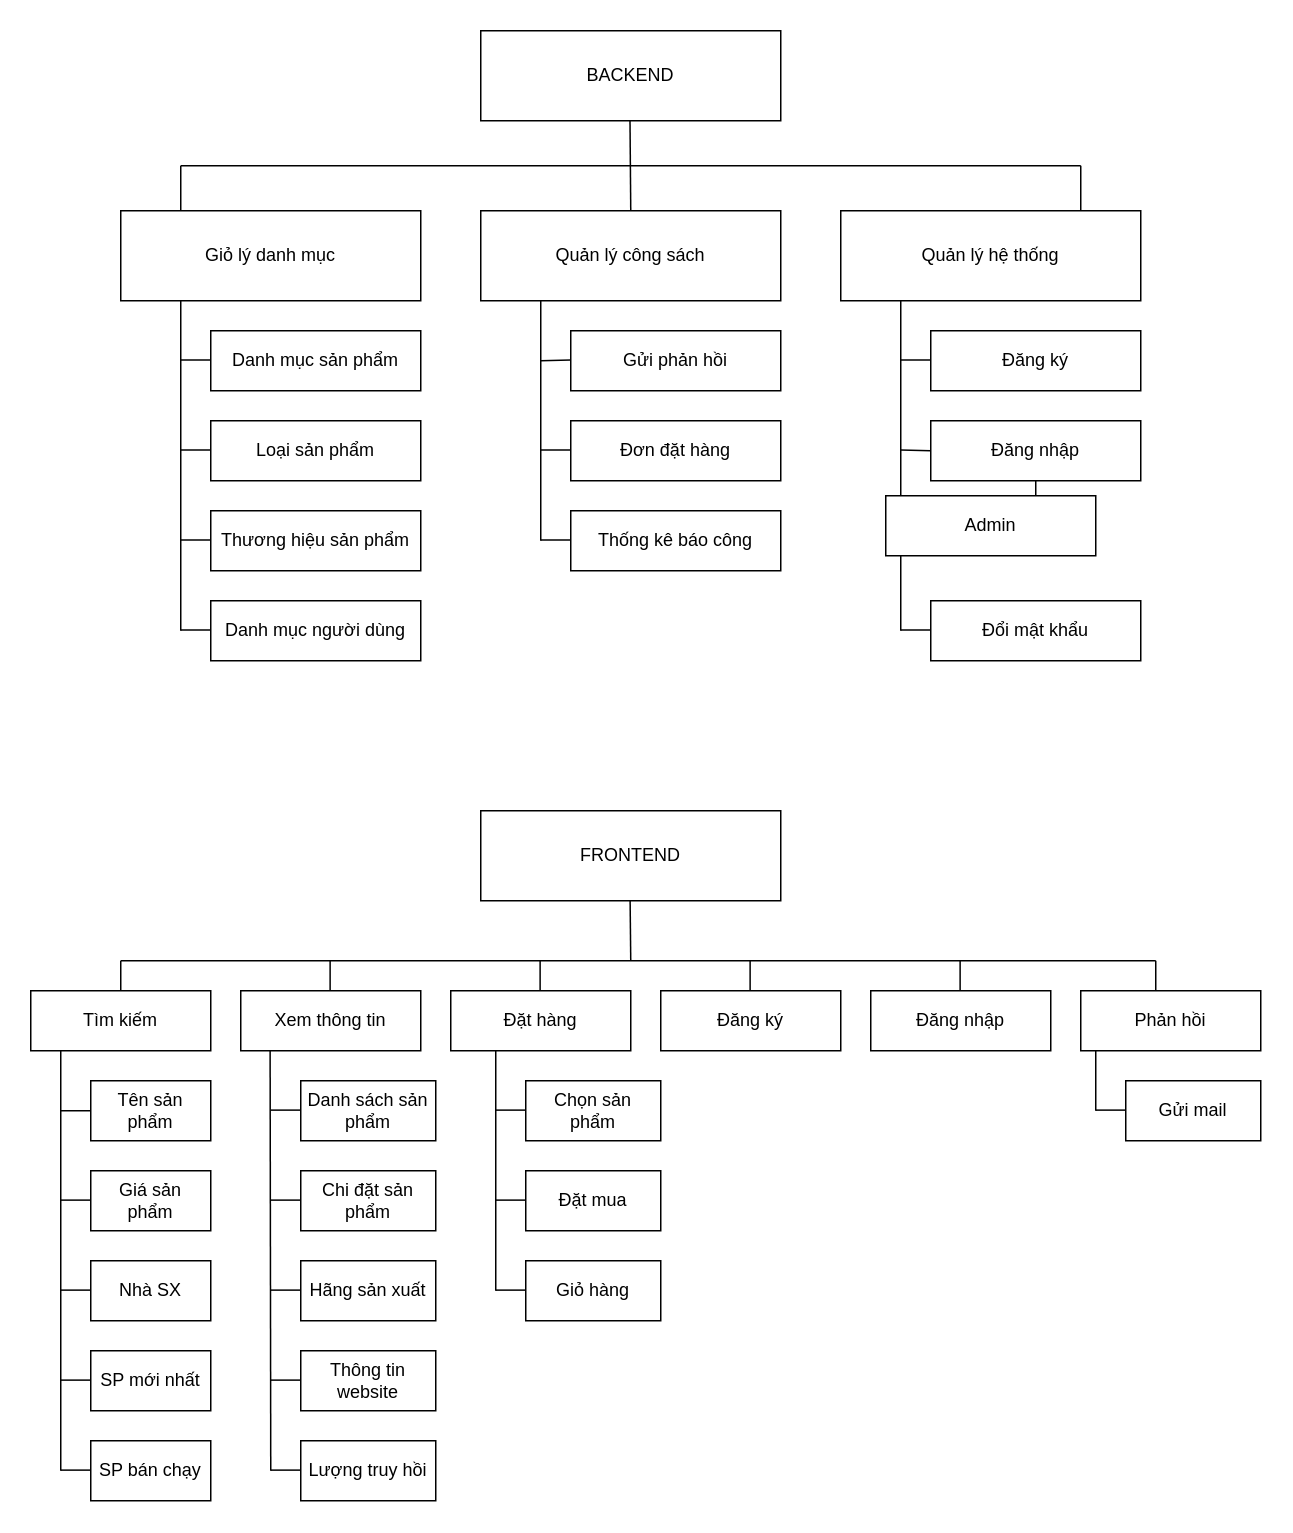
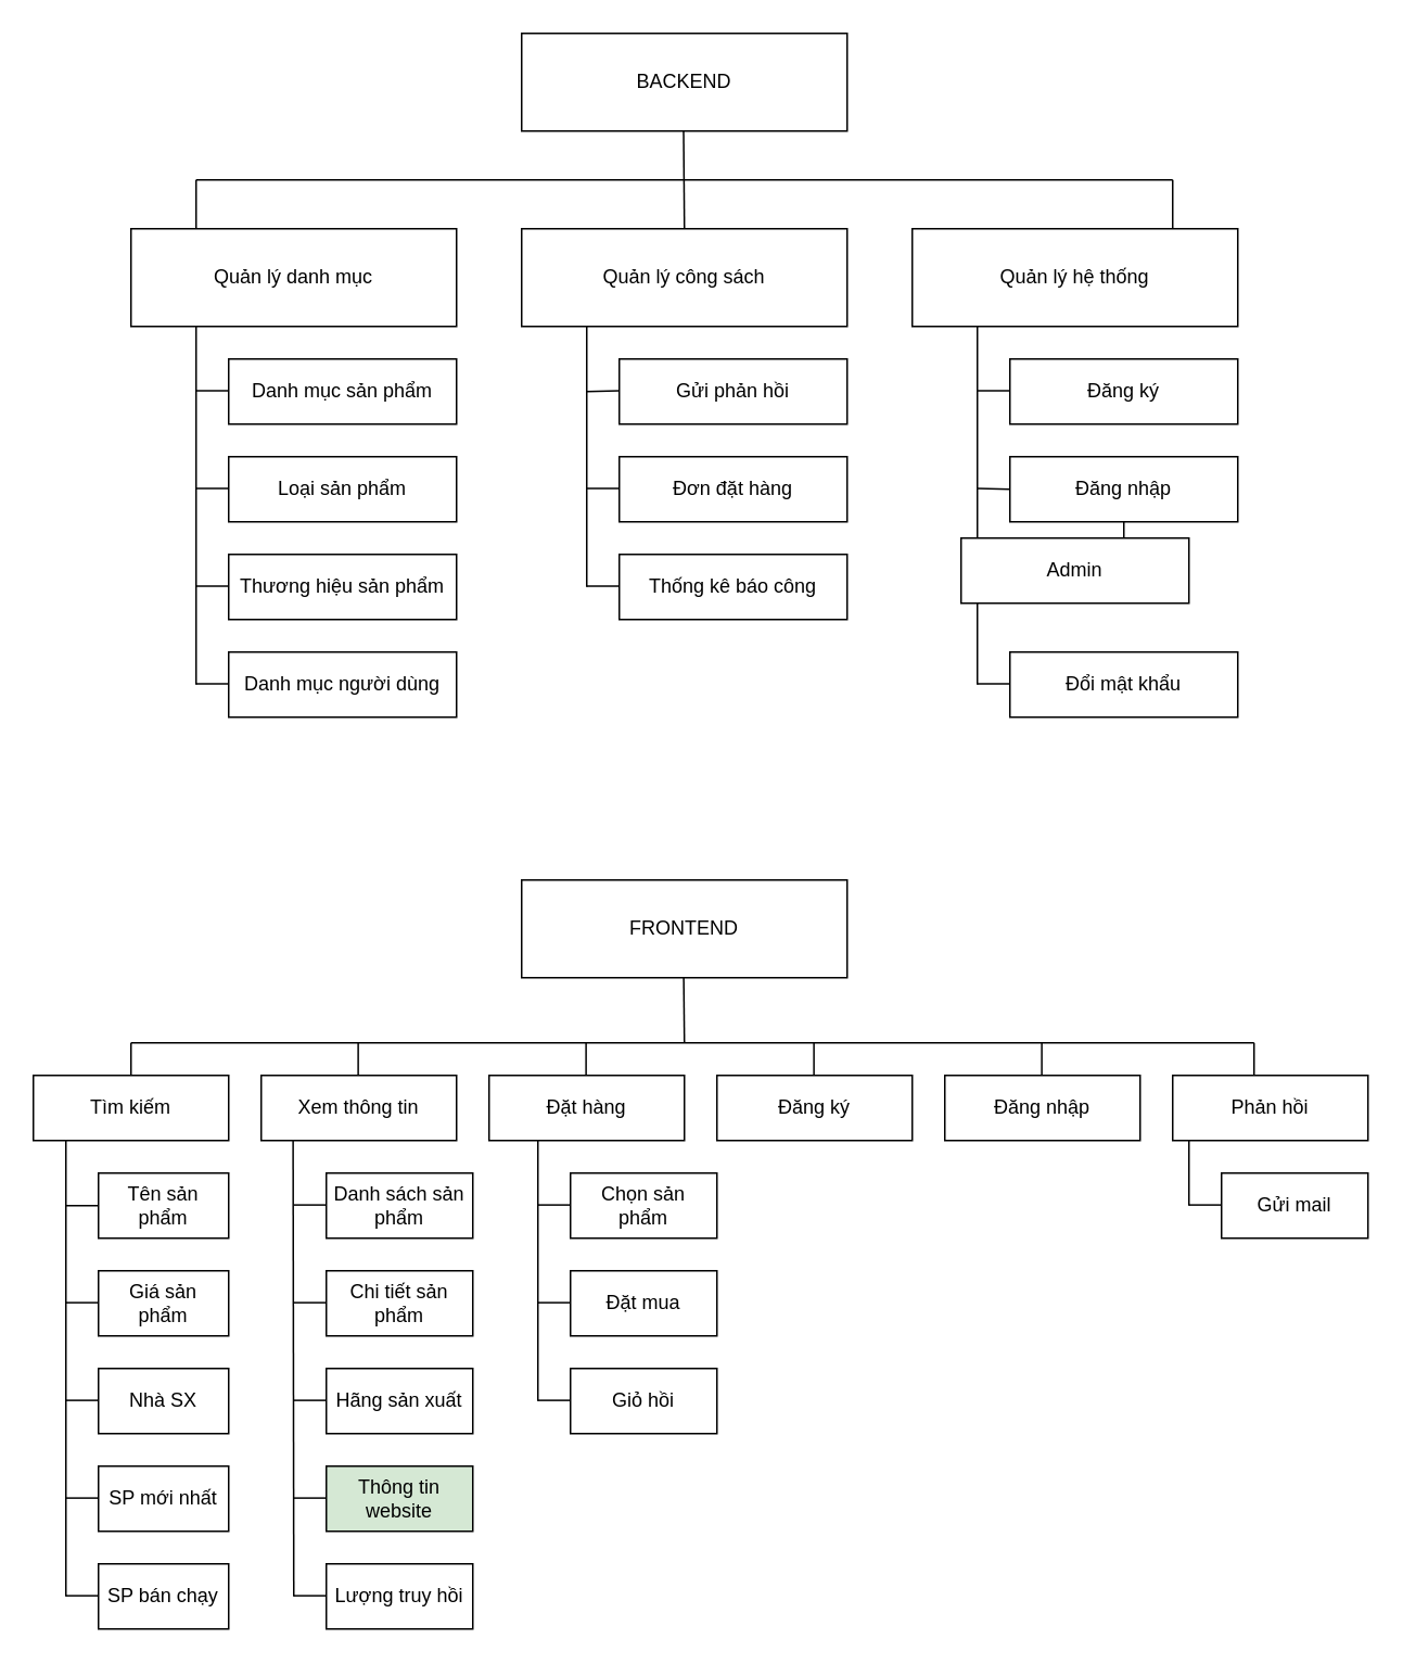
- <mxCell id="6" value="Giỏ lý danh mục" style="rounded=0;whiteSpace=wrap;html=1;" vertex="1" parent="1"><mxGeometry x="80" y="140" width="200" height="60" as="geometry" /></mxCell>
+ <mxCell id="6" value="Quản lý danh mục" style="rounded=0;whiteSpace=wrap;html=1;" vertex="1" parent="1"><mxGeometry x="80" y="140" width="200" height="60" as="geometry" /></mxCell>
- <mxCell id="68" value="Chi đặt sản phẩm" style="rounded=0;whiteSpace=wrap;html=1;" vertex="1" parent="1"><mxGeometry x="200" y="780" width="90" height="40" as="geometry" /></mxCell>
+ <mxCell id="68" value="Chi tiết sản phẩm" style="rounded=0;whiteSpace=wrap;html=1;" vertex="1" parent="1"><mxGeometry x="200" y="780" width="90" height="40" as="geometry" /></mxCell>
- <mxCell id="75" value="Giỏ hàng" style="rounded=0;whiteSpace=wrap;html=1;" vertex="1" parent="1"><mxGeometry x="350" y="840" width="90" height="40" as="geometry" /></mxCell>
+ <mxCell id="75" value="Giỏ hồi" style="rounded=0;whiteSpace=wrap;html=1;" vertex="1" parent="1"><mxGeometry x="350" y="840" width="90" height="40" as="geometry" /></mxCell>
- <mxCell id="70" value="Thông tin website" style="rounded=0;whiteSpace=wrap;html=1;" vertex="1" parent="1"><mxGeometry x="200" y="900" width="90" height="40" as="geometry" /></mxCell>
+ <mxCell id="70" value="Thông tin website" style="rounded=0;whiteSpace=wrap;html=1;fillColor=#d5e8d4;" vertex="1" parent="1"><mxGeometry x="200" y="900" width="90" height="40" as="geometry" /></mxCell>
